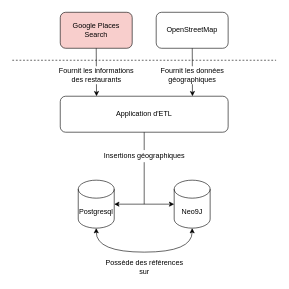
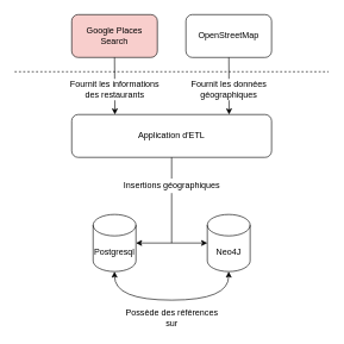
- <mxCell id="5" value="Neo9J" style="shape=cylinder3;whiteSpace=wrap;html=1;boundedLbl=1;backgroundOutline=1;size=15;" vertex="1" parent="1"><mxGeometry x="290" y="300" width="60" height="80" as="geometry" /></mxCell>
+ <mxCell id="5" value="Neo4J" style="shape=cylinder3;whiteSpace=wrap;html=1;boundedLbl=1;backgroundOutline=1;size=15;" vertex="1" parent="1"><mxGeometry x="290" y="300" width="60" height="80" as="geometry" /></mxCell>
